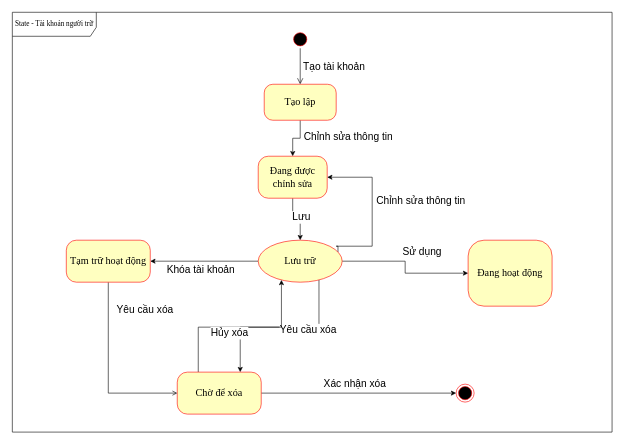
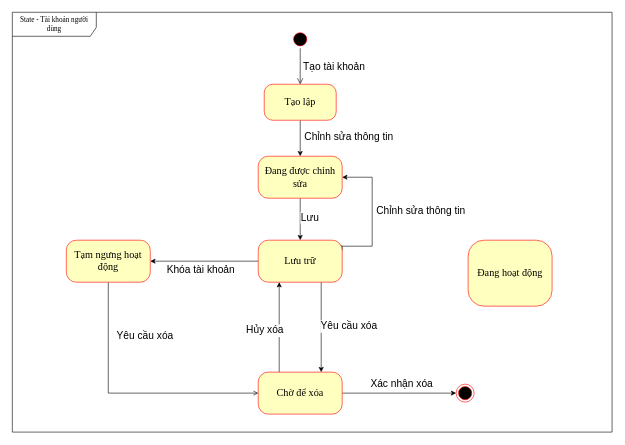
- <mxCell id="8" value="State - Tài khoản người trữ" style="shape=umlFrame;whiteSpace=wrap;html=1;rounded=1;shadow=0;comic=0;labelBackgroundColor=none;strokeWidth=1;fontFamily=Verdana;fontSize=12;align=center;width=140;height=40;" parent="1" vertex="1"><mxGeometry x="20" y="20" width="1000" height="700" as="geometry" /></mxCell>
+ <mxCell id="8" value="State - Tài khoản người dùng" style="shape=umlFrame;whiteSpace=wrap;html=1;rounded=1;shadow=0;comic=0;labelBackgroundColor=none;strokeWidth=1;fontFamily=Verdana;fontSize=12;align=center;width=140;height=40;" parent="1" vertex="1"><mxGeometry x="20" y="20" width="1000" height="700" as="geometry" /></mxCell>
- <mxCell id="12" value="Đang được chỉnh sửa" style="rounded=1;whiteSpace=wrap;html=1;arcSize=24;fillColor=#ffffc0;strokeColor=#ff0000;shadow=0;comic=0;labelBackgroundColor=none;fontFamily=Verdana;fontSize=17;fontColor=#000000;align=center;" parent="1" vertex="1"><mxGeometry x="430" y="260" width="115" height="70" as="geometry" /></mxCell>
+ <mxCell id="12" value="Đang được chỉnh sửa" style="rounded=1;whiteSpace=wrap;html=1;arcSize=24;fillColor=#ffffc0;strokeColor=#ff0000;shadow=0;comic=0;labelBackgroundColor=none;fontFamily=Verdana;fontSize=17;fontColor=#000000;align=center;" parent="1" vertex="1"><mxGeometry x="430" y="260" width="140" height="70" as="geometry" /></mxCell>
- <mxCell id="30" value="Tạm trữ hoạt động" style="rounded=1;whiteSpace=wrap;html=1;arcSize=24;fillColor=#ffffc0;strokeColor=#ff0000;shadow=0;comic=0;labelBackgroundColor=none;fontFamily=Verdana;fontSize=17;fontColor=#000000;align=center;" parent="1" vertex="1"><mxGeometry x="110" y="400" width="140" height="70" as="geometry" /></mxCell>
+ <mxCell id="30" value="Tạm ngưng hoạt động" style="rounded=1;whiteSpace=wrap;html=1;arcSize=24;fillColor=#ffffc0;strokeColor=#ff0000;shadow=0;comic=0;labelBackgroundColor=none;fontFamily=Verdana;fontSize=17;fontColor=#000000;align=center;" parent="1" vertex="1"><mxGeometry x="110" y="400" width="140" height="70" as="geometry" /></mxCell>
- <mxCell id="21" value="Lưu trữ" style="ellipse;whiteSpace=wrap;html=1;arcSize=24;fillColor=#ffffc0;strokeColor=#ff0000;shadow=0;comic=0;labelBackgroundColor=none;fontFamily=Verdana;fontSize=17;fontColor=#000000;align=center;" parent="1" vertex="1"><mxGeometry x="430" y="400" width="140" height="70" as="geometry" /></mxCell>
+ <mxCell id="21" value="Lưu trữ" style="rounded=1;whiteSpace=wrap;html=1;arcSize=24;fillColor=#ffffc0;strokeColor=#ff0000;shadow=0;comic=0;labelBackgroundColor=none;fontFamily=Verdana;fontSize=17;fontColor=#000000;align=center;" parent="1" vertex="1"><mxGeometry x="430" y="400" width="140" height="70" as="geometry" /></mxCell>
- <mxCell id="17" style="edgeStyle=orthogonalEdgeStyle;rounded=0;orthogonalLoop=1;jettySize=auto;html=1;exitX=1;exitY=0.5;exitDx=0;exitDy=0;entryX=0;entryY=0.5;entryDx=0;entryDy=0;" parent="1" source="21" target="27" edge="1"><mxGeometry relative="1" as="geometry" /></mxCell>
- <mxCell id="18" value="Sử dụng" style="edgeLabel;html=1;align=center;verticalAlign=middle;resizable=0;points=[];fontSize=17;" parent="17" vertex="1" connectable="0"><mxGeometry x="-0.268" relative="1" as="geometry"><mxPoint x="48" y="-15" as="offset" /></mxGeometry></mxCell>
- <mxCell id="26" value="Chờ để xóa" style="rounded=1;whiteSpace=wrap;html=1;arcSize=24;fillColor=#ffffc0;strokeColor=#ff0000;shadow=0;comic=0;labelBackgroundColor=none;fontFamily=Verdana;fontSize=17;fontColor=#000000;align=center;" parent="1" vertex="1"><mxGeometry x="295" y="620" width="140" height="70" as="geometry" /></mxCell>
+ <mxCell id="26" value="Chờ để xóa" style="rounded=1;whiteSpace=wrap;html=1;arcSize=24;fillColor=#ffffc0;strokeColor=#ff0000;shadow=0;comic=0;labelBackgroundColor=none;fontFamily=Verdana;fontSize=17;fontColor=#000000;align=center;" parent="1" vertex="1"><mxGeometry x="430" y="620" width="140" height="70" as="geometry" /></mxCell>
